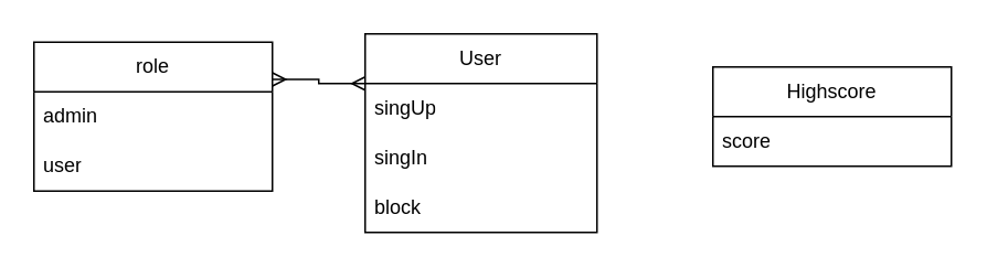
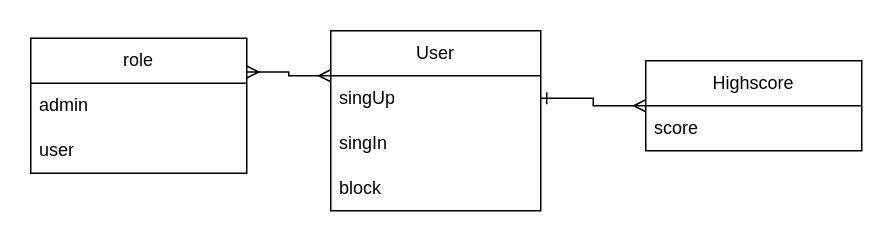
+ <mxCell id="6" style="edgeStyle=orthogonalEdgeStyle;rounded=0;orthogonalLoop=1;jettySize=auto;html=1;exitX=0;exitY=0.5;exitDx=0;exitDy=0;entryX=1;entryY=0.5;entryDx=0;entryDy=0;endArrow=ERone;endFill=0;startArrow=ERmany;startFill=0;" edge="1" parent="1" source="7" target="3"><mxGeometry relative="1" as="geometry" /></mxCell>
